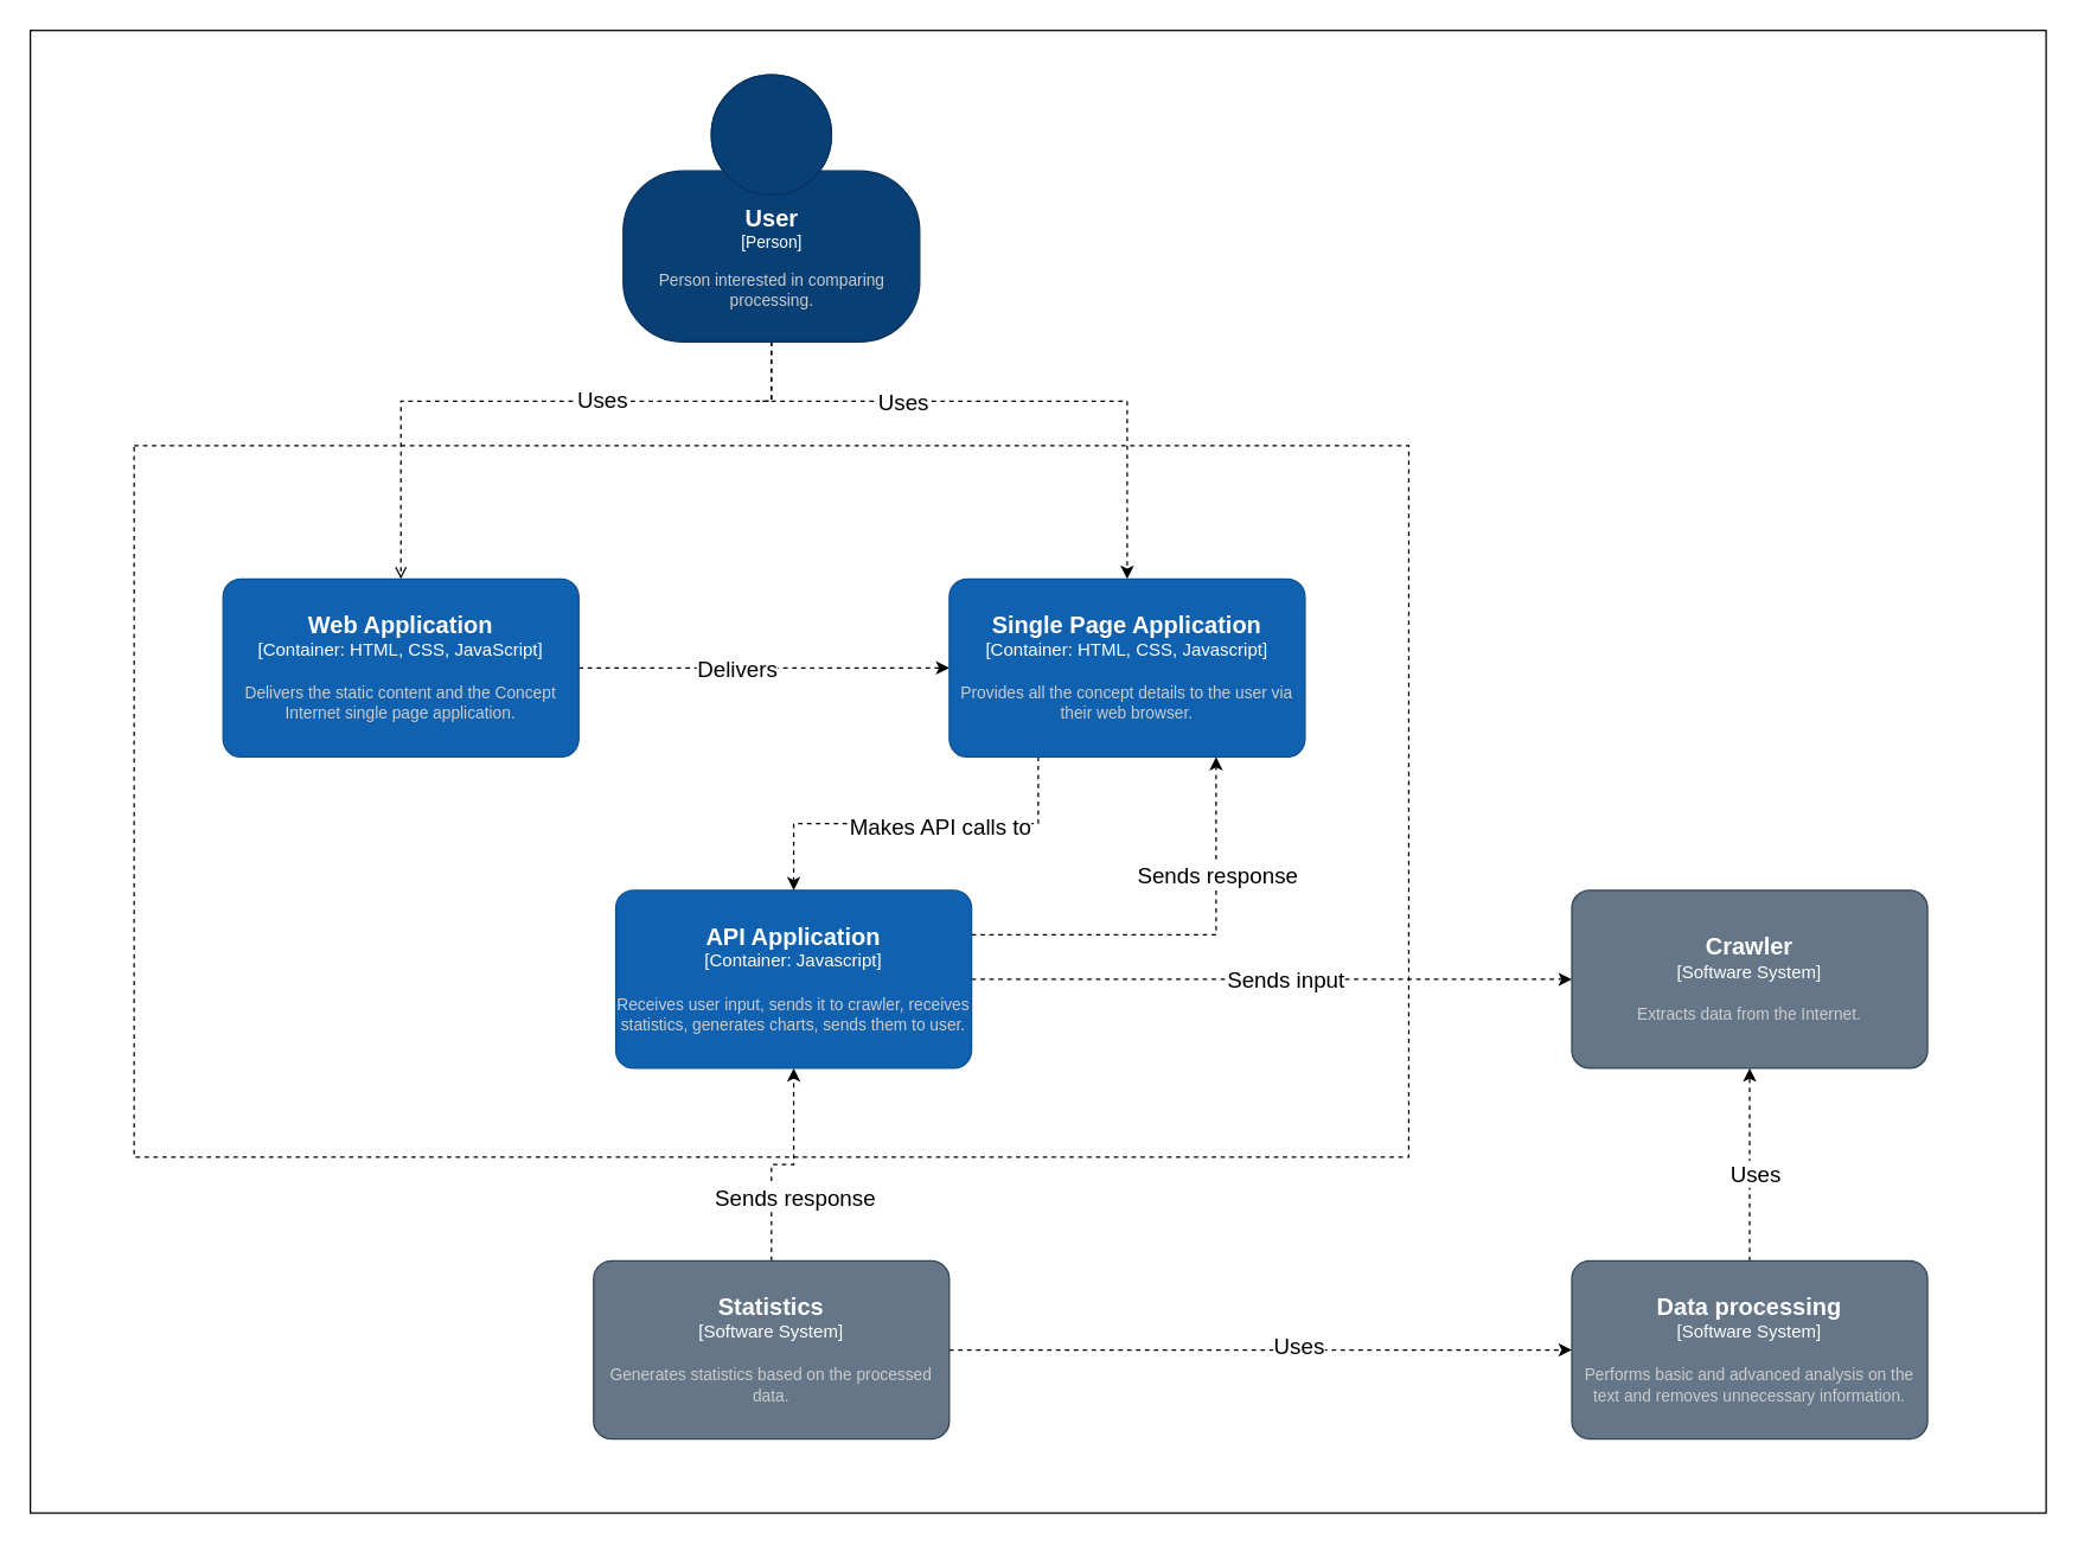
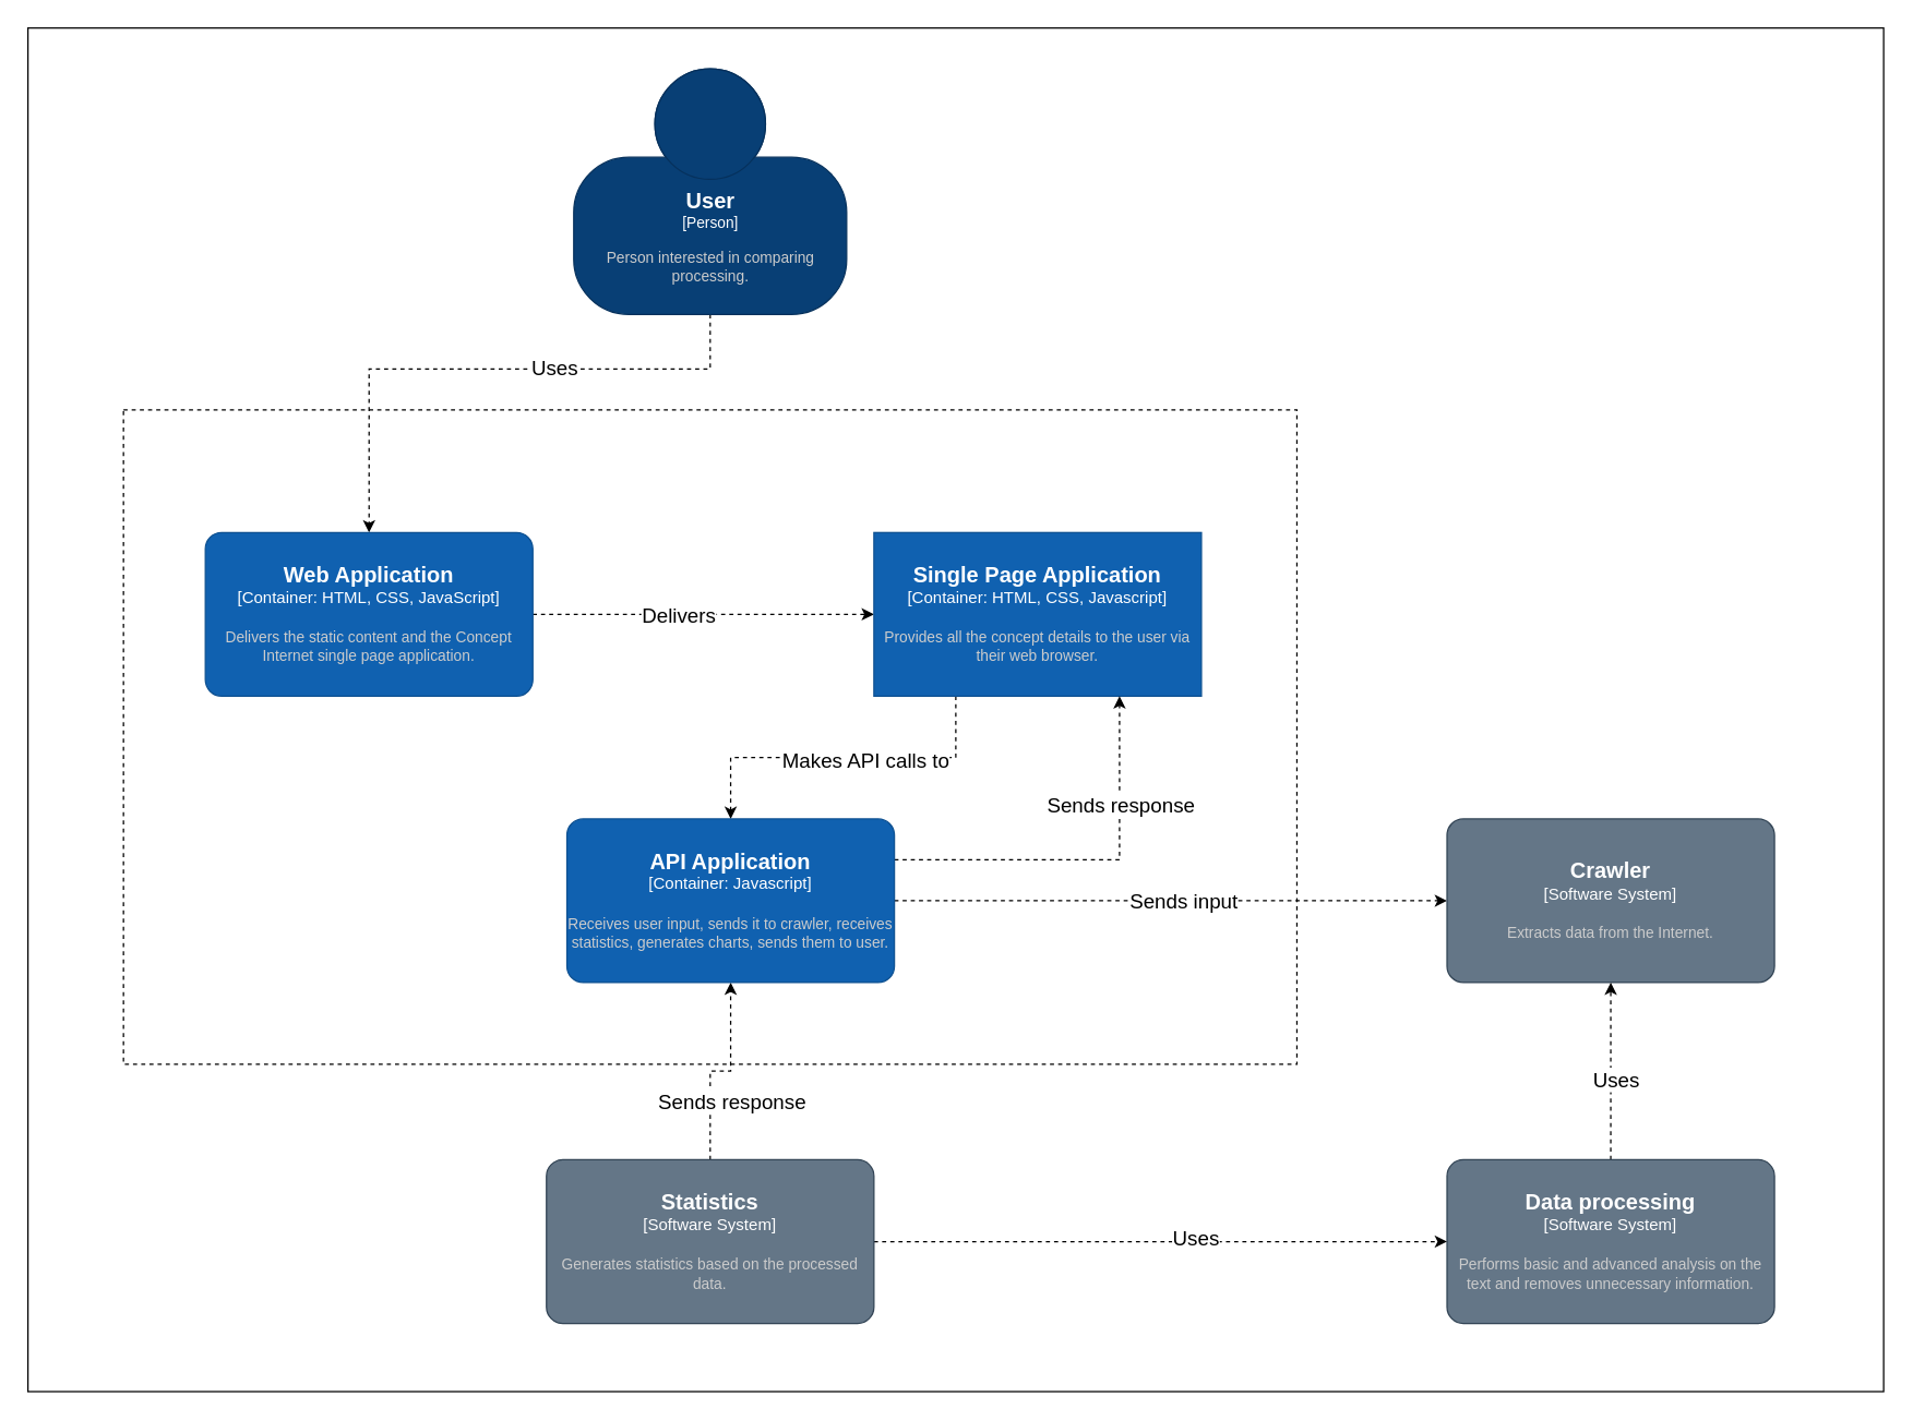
- <mxCell id="6" style="edgeStyle=orthogonalEdgeStyle;rounded=0;orthogonalLoop=1;jettySize=auto;html=1;exitX=0.5;exitY=1;exitDx=0;exitDy=0;exitPerimeter=0;entryX=0.5;entryY=0;entryDx=0;entryDy=0;entryPerimeter=0;dashed=1;fontSize=15;" edge="1" parent="1" source="8" target="25"><mxGeometry relative="1" as="geometry"><Array as="points"><mxPoint x="510" y="270" /><mxPoint x="730" y="270" /></Array></mxGeometry></mxCell>
- <mxCell id="7" value="Uses" style="edgeLabel;html=1;align=center;verticalAlign=middle;resizable=0;points=[];fontSize=15;" vertex="1" connectable="0" parent="6"><mxGeometry x="-0.293" y="-3" relative="1" as="geometry"><mxPoint y="-3" as="offset" /></mxGeometry></mxCell>
- <mxCell id="4" style="edgeStyle=orthogonalEdgeStyle;rounded=0;orthogonalLoop=1;jettySize=auto;html=1;exitX=0.5;exitY=1;exitDx=0;exitDy=0;exitPerimeter=0;dashed=1;entryX=0.5;entryY=0;entryDx=0;entryDy=0;entryPerimeter=0;endArrow=open;" edge="1" parent="1" source="8" target="22"><mxGeometry relative="1" as="geometry"><mxPoint x="350" y="280" as="targetPoint" /><Array as="points"><mxPoint x="520" y="270" /><mxPoint x="270" y="270" /></Array></mxGeometry></mxCell>
+ <mxCell id="4" style="edgeStyle=orthogonalEdgeStyle;rounded=0;orthogonalLoop=1;jettySize=auto;html=1;exitX=0.5;exitY=1;exitDx=0;exitDy=0;exitPerimeter=0;dashed=1;entryX=0.5;entryY=0;entryDx=0;entryDy=0;entryPerimeter=0;" edge="1" parent="1" source="8" target="22"><mxGeometry relative="1" as="geometry"><mxPoint x="350" y="280" as="targetPoint" /><Array as="points"><mxPoint x="520" y="270" /><mxPoint x="270" y="270" /></Array></mxGeometry></mxCell>
- <mxCell id="25" value="&lt;font style=&quot;font-size: 16px&quot;&gt;&lt;b&gt;Single Page Application&lt;/b&gt;&lt;/font&gt;&lt;div&gt;[Container: HTML, CSS, Javascript]&lt;/div&gt;&lt;br&gt;&lt;div&gt;&lt;font style=&quot;font-size: 11px&quot;&gt;&lt;font color=&quot;#cccccc&quot;&gt;Provides all the concept details to the user via their web browser.&#10;&lt;/font&gt;&lt;/div&gt;" style="rounded=1;whiteSpace=wrap;html=1;labelBackgroundColor=none;fillColor=#1061B0;fontColor=#ffffff;align=center;arcSize=10;strokeColor=#0D5091;metaEdit=1;resizable=0;points=[[0.25,0,0],[0.5,0,0],[0.75,0,0],[1,0.25,0],[1,0.5,0],[1,0.75,0],[0.75,1,0],[0.5,1,0],[0.25,1,0],[0,0.75,0],[0,0.5,0],[0,0.25,0]];" vertex="1" parent="1"><mxGeometry x="640" y="390" width="240" height="120" as="geometry" /></mxCell>
+ <mxCell id="25" value="&lt;font style=&quot;font-size: 16px&quot;&gt;&lt;b&gt;Single Page Application&lt;/b&gt;&lt;/font&gt;&lt;div&gt;[Container: HTML, CSS, Javascript]&lt;/div&gt;&lt;br&gt;&lt;div&gt;&lt;font style=&quot;font-size: 11px&quot;&gt;&lt;font color=&quot;#cccccc&quot;&gt;Provides all the concept details to the user via their web browser.&#10;&lt;/font&gt;&lt;/div&gt;" style="whiteSpace=wrap;html=1;labelBackgroundColor=none;fillColor=#1061B0;fontColor=#ffffff;align=center;arcSize=10;strokeColor=#0D5091;metaEdit=1;resizable=0;points=[[0.25,0,0],[0.5,0,0],[0.75,0,0],[1,0.25,0],[1,0.5,0],[1,0.75,0],[0.75,1,0],[0.5,1,0],[0.25,1,0],[0,0.75,0],[0,0.5,0],[0,0.25,0]];rounded=0;" vertex="1" parent="1"><mxGeometry x="640" y="390" width="240" height="120" as="geometry" /></mxCell>
